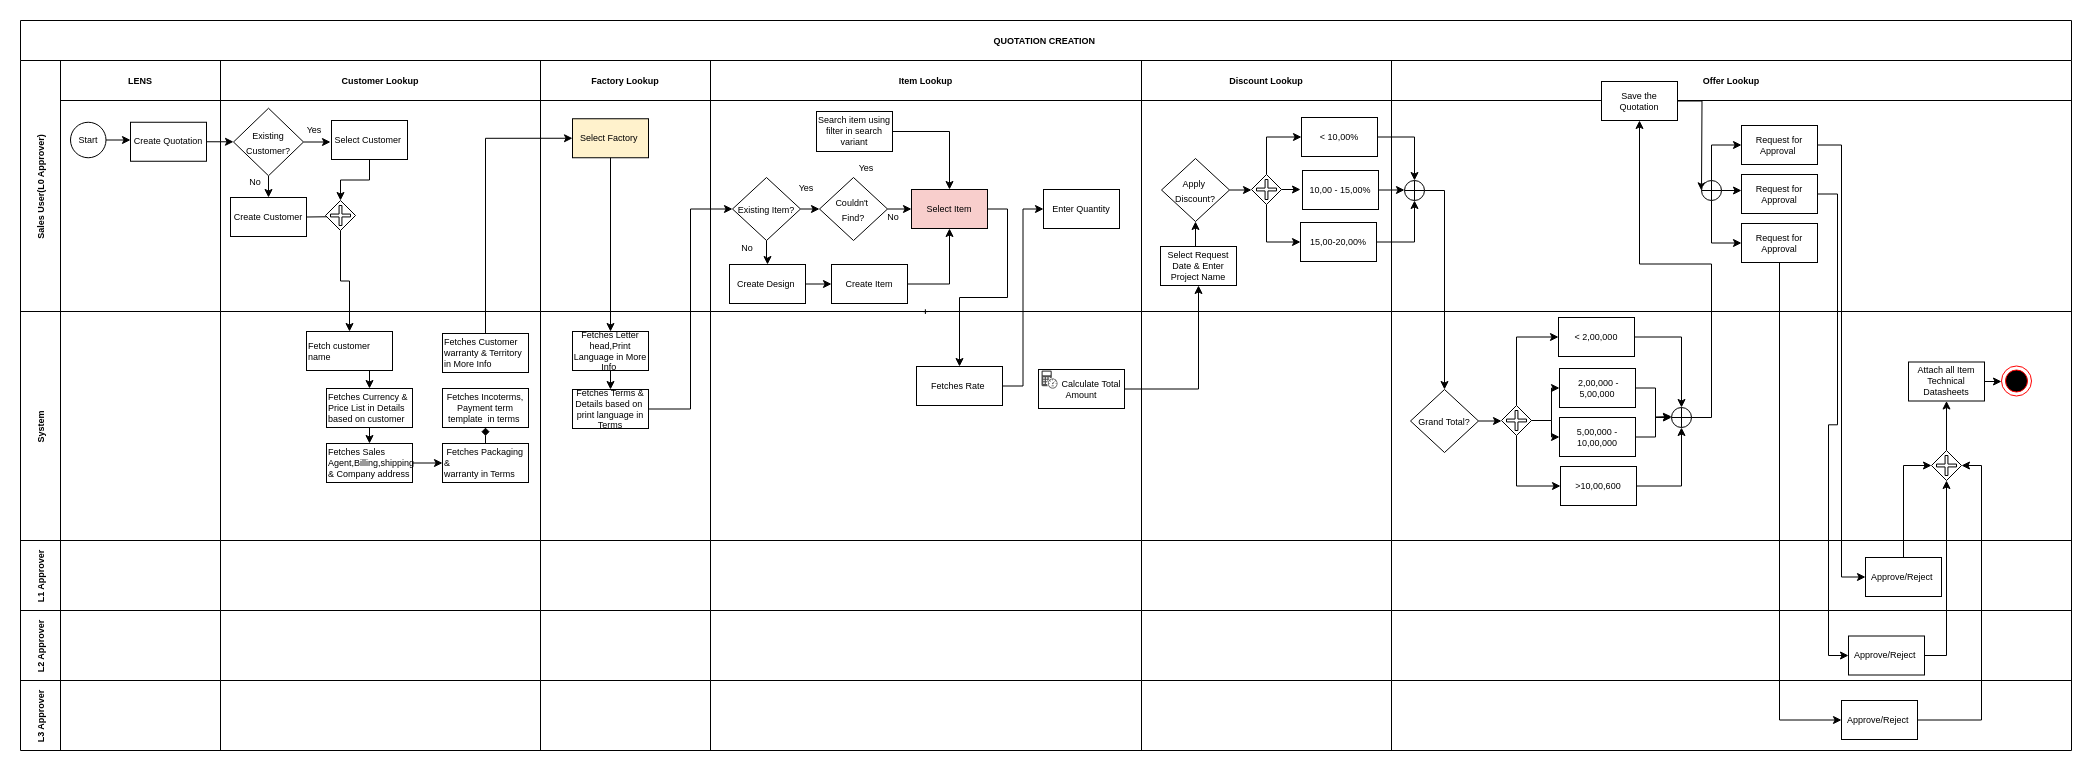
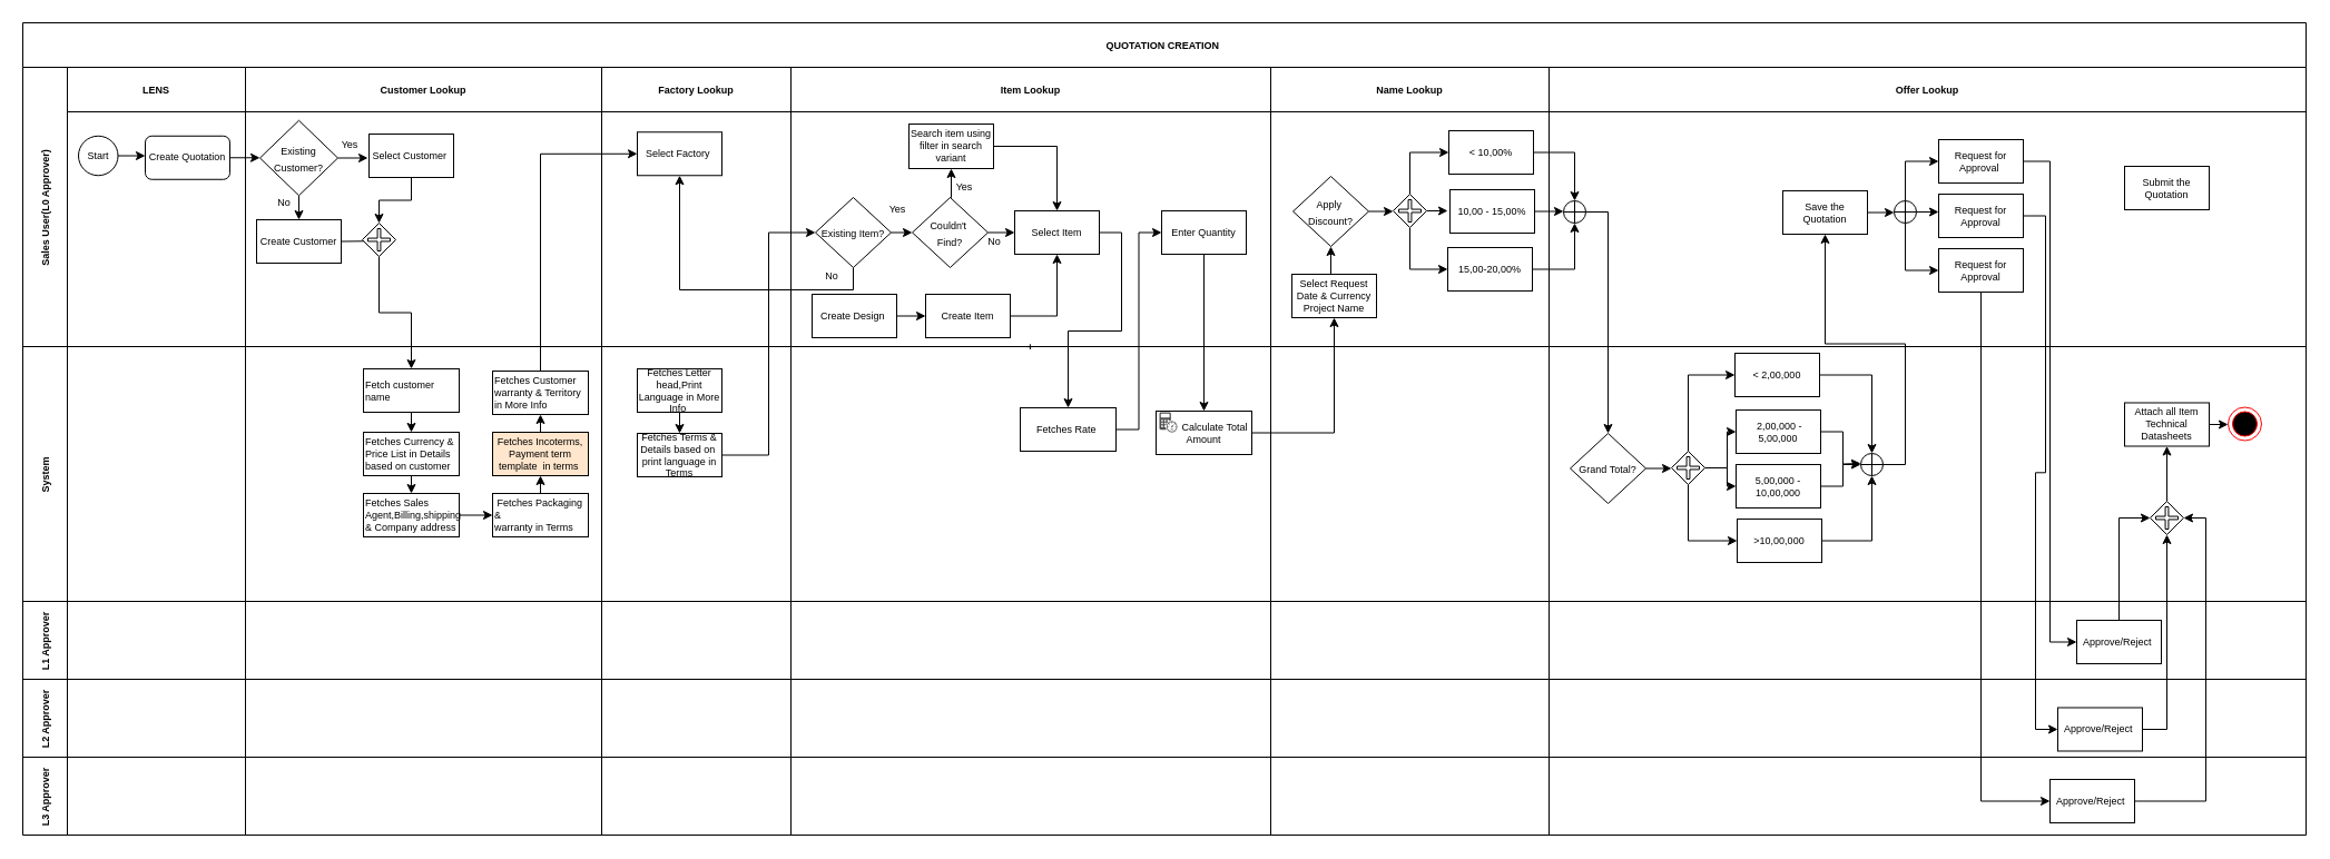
- <mxCell id="37" value="Discount Lookup" style="swimlane;swimlaneHead=0;swimlaneBody=0;fontStyle=1;strokeColor=inherit;connectable=0;fillColor=none;startSize=40;collapsible=0;recursiveResize=0;expand=0;fontSize=9;" parent="3" vertex="1"><mxGeometry x="1121" width="250" height="251" as="geometry"><mxRectangle width="250" height="251" as="alternateBounds" /></mxGeometry></mxCell>
+ <mxCell id="37" value="Name Lookup" style="swimlane;swimlaneHead=0;swimlaneBody=0;fontStyle=1;strokeColor=inherit;connectable=0;fillColor=none;startSize=40;collapsible=0;recursiveResize=0;expand=0;fontSize=9;" parent="3" vertex="1"><mxGeometry x="1121" width="250" height="251" as="geometry"><mxRectangle width="250" height="251" as="alternateBounds" /></mxGeometry></mxCell>
- <mxCell id="51" value="Save the Quotation" style="rounded=0;whiteSpace=wrap;html=1;align=center;fontSize=9;" parent="40" vertex="1"><mxGeometry x="210" y="21" width="76" height="39" as="geometry" /></mxCell>
+ <mxCell id="51" value="Save the Quotation" style="rounded=0;whiteSpace=wrap;html=1;align=center;fontSize=9;" parent="40" vertex="1"><mxGeometry x="210" y="111" width="76" height="39" as="geometry" /></mxCell>
- <mxCell id="20" value="Select Factory&amp;nbsp;" style="rounded=0;whiteSpace=wrap;html=1;align=center;fontSize=9;fillColor=#fff2cc;" parent="19" vertex="1"><mxGeometry x="32" y="58.25" width="76" height="39" as="geometry" /></mxCell>
+ <mxCell id="20" value="Select Factory&amp;nbsp;" style="rounded=0;whiteSpace=wrap;html=1;align=center;fontSize=9;" parent="19" vertex="1"><mxGeometry x="32" y="58.25" width="76" height="39" as="geometry" /></mxCell>
- <mxCell id="7" value="Create Quotation" style="rounded=0;whiteSpace=wrap;html=1;align=center;fontSize=9;" parent="4" vertex="1"><mxGeometry x="70" y="61.75" width="76" height="39" as="geometry" /></mxCell>
+ <mxCell id="7" value="Create Quotation" style="whiteSpace=wrap;html=1;align=center;fontSize=9;rounded=1;" parent="4" vertex="1"><mxGeometry x="70" y="61.75" width="76" height="39" as="geometry" /></mxCell>
+ <mxCell id="32" style="edgeStyle=orthogonalEdgeStyle;rounded=0;orthogonalLoop=1;jettySize=auto;html=1;exitX=0.5;exitY=0;exitDx=0;exitDy=0;entryX=0.5;entryY=1;entryDx=0;entryDy=0;" parent="21" source="34" target="22" edge="1"><mxGeometry relative="1" as="geometry" /></mxCell>
+ <mxCell id="42" value="Submit the Quotation" style="rounded=0;whiteSpace=wrap;html=1;align=center;fontSize=9;" parent="40" vertex="1"><mxGeometry x="517" y="89" width="76" height="39" as="geometry" /></mxCell>
- <mxCell id="12" value="Select Item" style="rounded=0;whiteSpace=wrap;html=1;align=center;fontSize=9;fillColor=#f8cecc;" parent="8" vertex="1"><mxGeometry x="691" y="129" width="76" height="39" as="geometry" /></mxCell>
+ <mxCell id="12" value="Select Item" style="rounded=0;whiteSpace=wrap;html=1;align=center;fontSize=9;" parent="8" vertex="1"><mxGeometry x="691" y="129" width="76" height="39" as="geometry" /></mxCell>
- <mxCell id="25" style="edgeStyle=orthogonalEdgeStyle;rounded=0;orthogonalLoop=1;jettySize=auto;html=1;exitX=0.5;exitY=1;exitDx=0;exitDy=0;" parent="21" source="27" target="24" edge="1"><mxGeometry relative="1" as="geometry" /></mxCell>
+ <mxCell id="25" style="edgeStyle=orthogonalEdgeStyle;rounded=0;orthogonalLoop=1;jettySize=auto;html=1;exitX=0.5;exitY=1;exitDx=0;exitDy=0;" parent="21" source="27" target="20" edge="1"><mxGeometry relative="1" as="geometry" /></mxCell>
- <mxCell id="11" value="Select Request Date &amp;amp; Enter Project Name" style="rounded=0;whiteSpace=wrap;html=1;align=center;fontSize=9;" parent="8" vertex="1"><mxGeometry x="940" y="186" width="76" height="39" as="geometry" /></mxCell>
+ <mxCell id="11" value="Select Request Date &amp;amp; Currency Project Name" style="rounded=0;whiteSpace=wrap;html=1;align=center;fontSize=9;" parent="8" vertex="1"><mxGeometry x="940" y="186" width="76" height="39" as="geometry" /></mxCell>
- <mxCell id="115" style="edgeStyle=orthogonalEdgeStyle;rounded=0;orthogonalLoop=1;jettySize=auto;html=1;exitX=0.5;exitY=1;exitDx=0;exitDy=0;entryX=0.5;entryY=0;entryDx=0;entryDy=0;" parent="2" source="20" target="80" edge="1"><mxGeometry relative="1" as="geometry" /></mxCell>
+ <mxCell id="116" style="edgeStyle=orthogonalEdgeStyle;rounded=0;orthogonalLoop=1;jettySize=auto;html=1;exitX=0.5;exitY=1;exitDx=0;exitDy=0;entryX=0.5;entryY=0;entryDx=0;entryDy=0;" parent="2" source="31" target="65" edge="1"><mxGeometry relative="1" as="geometry" /></mxCell>
- <mxCell id="68" value="Fetch customer name" style="rounded=0;whiteSpace=wrap;html=1;align=left;fontSize=9;" parent="64" vertex="1"><mxGeometry x="86" y="20" width="86" height="39" as="geometry" /></mxCell>
+ <mxCell id="68" value="Fetch customer name" style="rounded=0;whiteSpace=wrap;html=1;align=left;fontSize=9;" parent="64" vertex="1"><mxGeometry x="106" y="20" width="86" height="39" as="geometry" /></mxCell>
+ <mxCell id="73" style="edgeStyle=orthogonalEdgeStyle;rounded=0;orthogonalLoop=1;jettySize=auto;html=1;exitX=0.5;exitY=0;exitDx=0;exitDy=0;entryX=0.5;entryY=1;entryDx=0;entryDy=0;" parent="64" source="74" target="75" edge="1"><mxGeometry relative="1" as="geometry" /></mxCell>
- <mxCell id="74" value="&lt;div&gt;Fetches Incoterms,&lt;/div&gt;&lt;div&gt;Payment term template&amp;nbsp; in terms&amp;nbsp;&lt;/div&gt;" style="rounded=0;whiteSpace=wrap;html=1;align=center;fontSize=9;" parent="64" vertex="1"><mxGeometry x="222" y="77" width="86" height="39" as="geometry" /></mxCell>
+ <mxCell id="74" value="&lt;div&gt;Fetches Incoterms,&lt;/div&gt;&lt;div&gt;Payment term template&amp;nbsp; in terms&amp;nbsp;&lt;/div&gt;" style="rounded=0;whiteSpace=wrap;html=1;align=center;fontSize=9;fillColor=#ffe6cc;" parent="64" vertex="1"><mxGeometry x="222" y="77" width="86" height="39" as="geometry" /></mxCell>
- <mxCell id="76" style="edgeStyle=orthogonalEdgeStyle;rounded=0;orthogonalLoop=1;jettySize=auto;html=1;exitX=0.5;exitY=0;exitDx=0;exitDy=0;entryX=0.5;entryY=1;entryDx=0;entryDy=0;endArrow=diamond;" parent="64" source="77" target="74" edge="1"><mxGeometry relative="1" as="geometry" /></mxCell>
+ <mxCell id="76" style="edgeStyle=orthogonalEdgeStyle;rounded=0;orthogonalLoop=1;jettySize=auto;html=1;exitX=0.5;exitY=0;exitDx=0;exitDy=0;entryX=0.5;entryY=1;entryDx=0;entryDy=0;" parent="64" source="77" target="74" edge="1"><mxGeometry relative="1" as="geometry" /></mxCell>
- <mxCell id="46" value="&amp;gt;10,00,600" style="rounded=0;whiteSpace=wrap;html=1;align=center;fontSize=9;" parent="40" vertex="1"><mxGeometry x="169" y="406" width="76" height="39" as="geometry" /></mxCell>
+ <mxCell id="46" value="&amp;gt;10,00,000" style="rounded=0;whiteSpace=wrap;html=1;align=center;fontSize=9;" parent="40" vertex="1"><mxGeometry x="169" y="406" width="76" height="39" as="geometry" /></mxCell>
